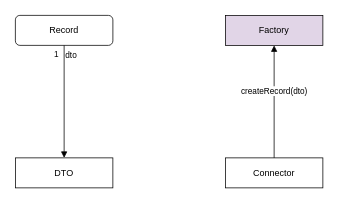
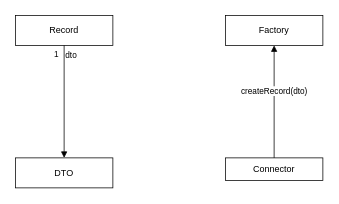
- <mxCell id="2" value="Record" style="whiteSpace=wrap;html=1;rounded=1;" parent="1" vertex="1"><mxGeometry x="20" y="20" width="130" height="40" as="geometry" /></mxCell>
+ <mxCell id="2" value="Record" style="rounded=0;whiteSpace=wrap;html=1;" parent="1" vertex="1"><mxGeometry x="20" y="20" width="130" height="40" as="geometry" /></mxCell>
- <mxCell id="4" value="Factory" style="rounded=0;whiteSpace=wrap;html=1;fillColor=#e1d5e7;" parent="1" vertex="1"><mxGeometry x="300" y="20" width="130" height="40" as="geometry" /></mxCell>
+ <mxCell id="4" value="Factory" style="rounded=0;whiteSpace=wrap;html=1;" parent="1" vertex="1"><mxGeometry x="300" y="20" width="130" height="40" as="geometry" /></mxCell>
- <mxCell id="5" value="Connector" style="rounded=0;whiteSpace=wrap;html=1;" parent="1" vertex="1"><mxGeometry x="300" y="210" width="130" height="40" as="geometry" /></mxCell>
+ <mxCell id="5" value="Connector" style="rounded=0;whiteSpace=wrap;html=1;" parent="1" vertex="1"><mxGeometry x="300" y="210" width="130" height="30" as="geometry" /></mxCell>
